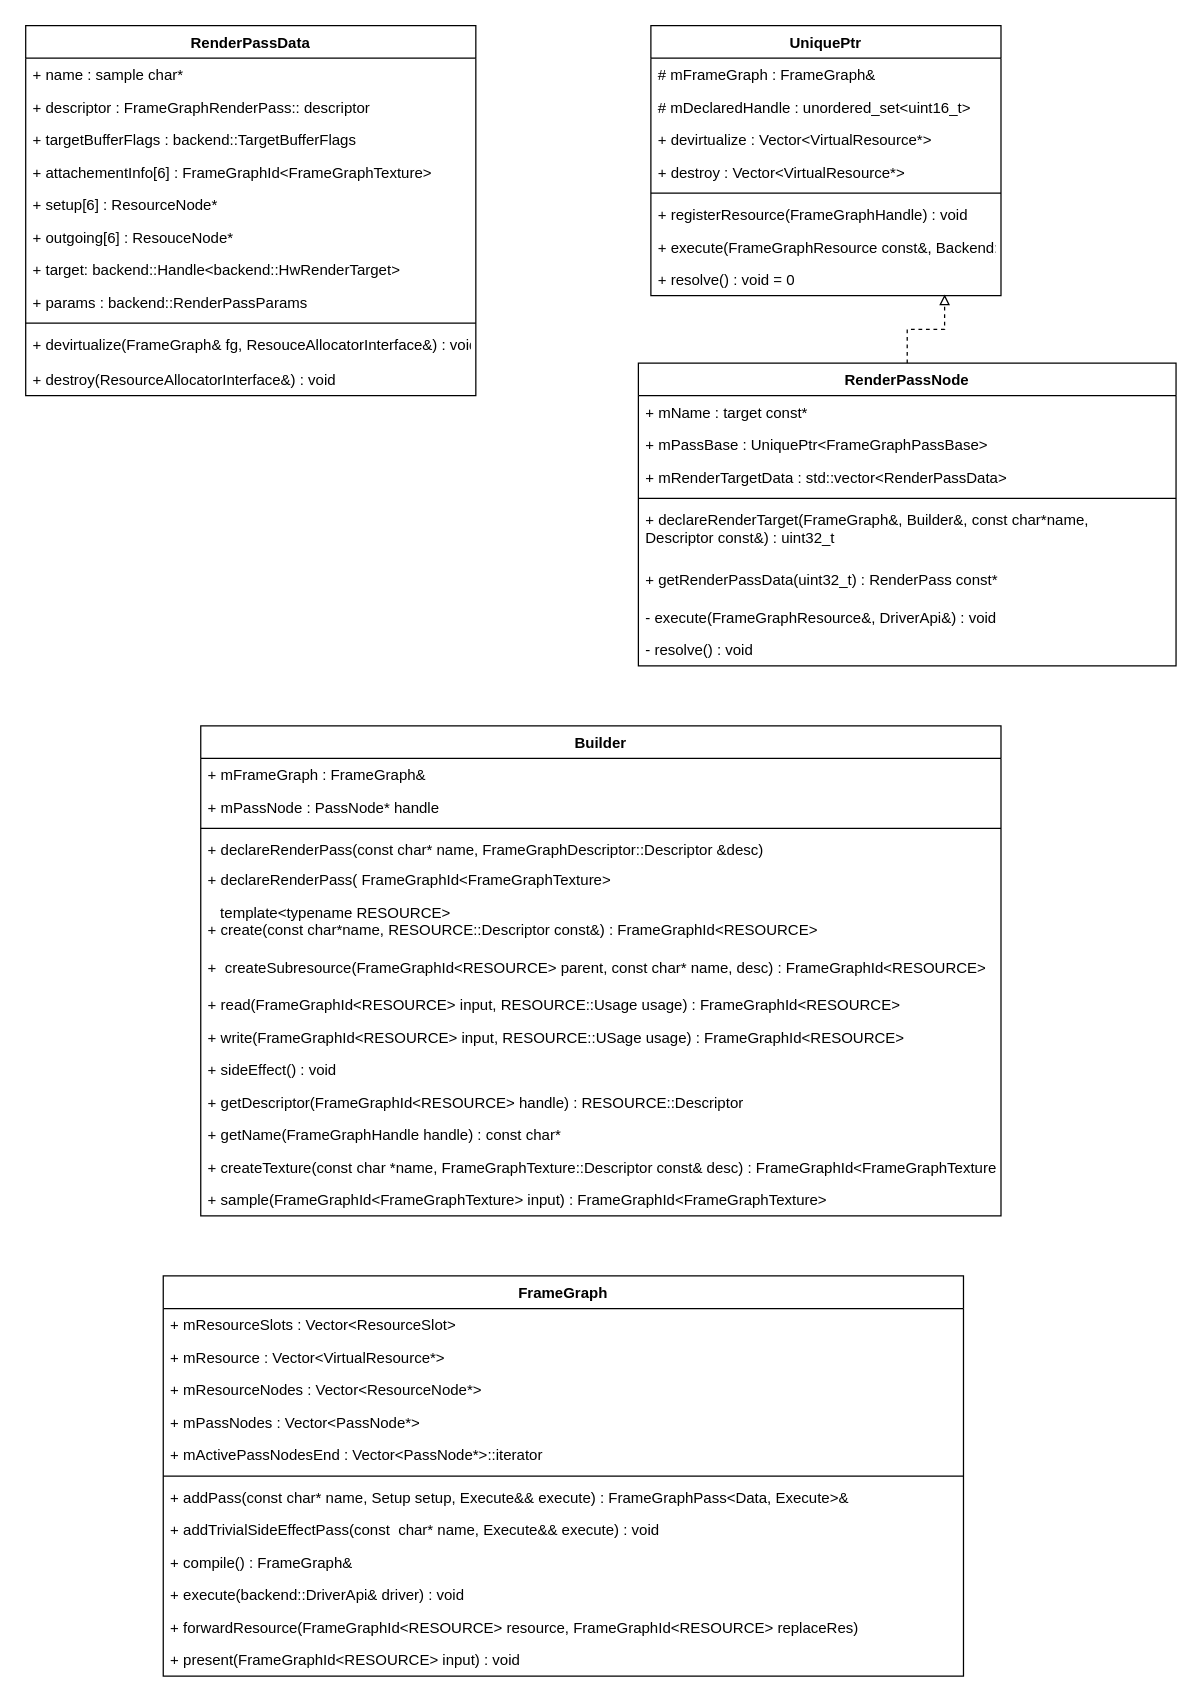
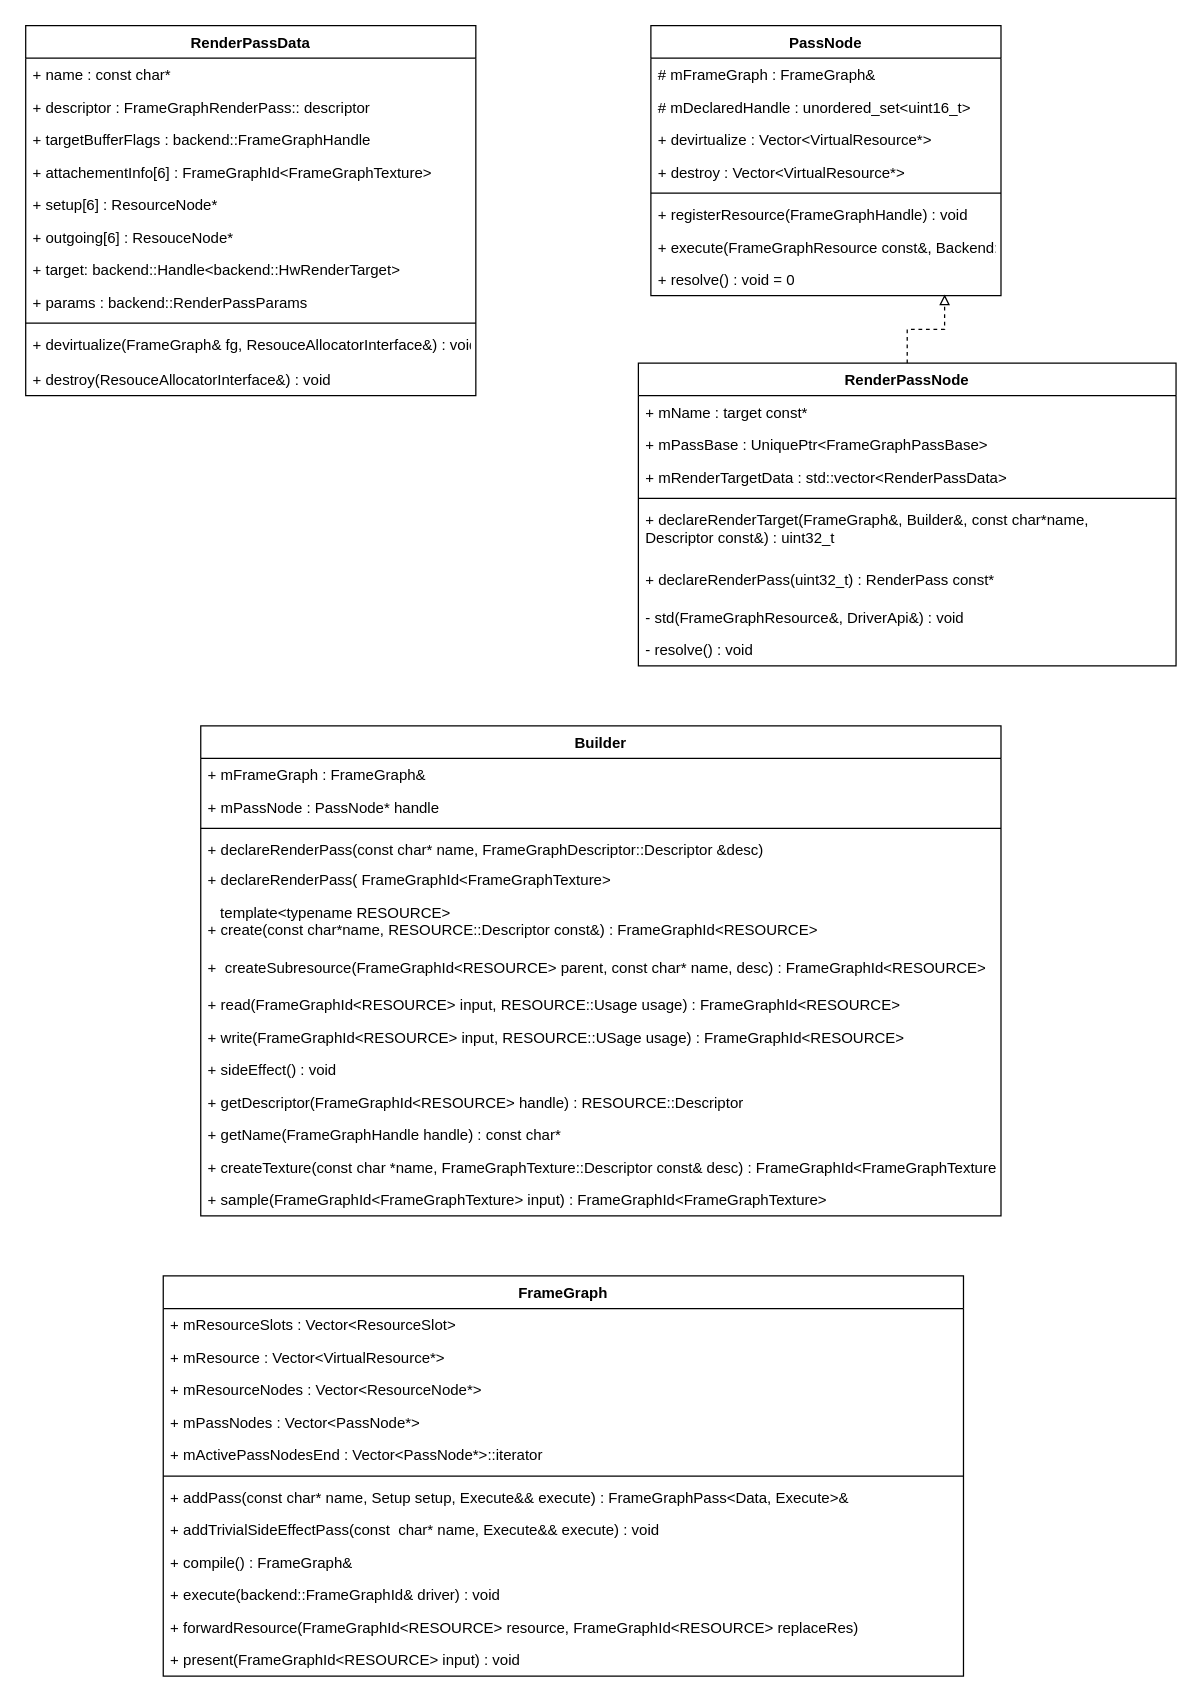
- <mxCell id="14" value="UniquePtr" style="swimlane;fontStyle=1;align=center;verticalAlign=top;childLayout=stackLayout;horizontal=1;startSize=26;horizontalStack=0;resizeParent=1;resizeParentMax=0;resizeLast=0;collapsible=1;marginBottom=0;" parent="1" vertex="1"><mxGeometry x="520" y="20" width="280" height="216" as="geometry"><mxRectangle x="140" y="-2560" width="90" height="26" as="alternateBounds" /></mxGeometry></mxCell>
+ <mxCell id="14" value="PassNode" style="swimlane;fontStyle=1;align=center;verticalAlign=top;childLayout=stackLayout;horizontal=1;startSize=26;horizontalStack=0;resizeParent=1;resizeParentMax=0;resizeLast=0;collapsible=1;marginBottom=0;" parent="1" vertex="1"><mxGeometry x="520" y="20" width="280" height="216" as="geometry"><mxRectangle x="140" y="-2560" width="90" height="26" as="alternateBounds" /></mxGeometry></mxCell>
- <mxCell id="3" value="+ name : sample char*" style="text;strokeColor=none;fillColor=none;align=left;verticalAlign=top;spacingLeft=4;spacingRight=4;overflow=hidden;rotatable=0;points=[[0,0.5],[1,0.5]];portConstraint=eastwest;labelBackgroundColor=#ffffff;" parent="2" vertex="1"><mxGeometry y="26" width="360" height="26" as="geometry" /></mxCell>
+ <mxCell id="3" value="+ name : const char*" style="text;strokeColor=none;fillColor=none;align=left;verticalAlign=top;spacingLeft=4;spacingRight=4;overflow=hidden;rotatable=0;points=[[0,0.5],[1,0.5]];portConstraint=eastwest;labelBackgroundColor=#ffffff;" parent="2" vertex="1"><mxGeometry y="26" width="360" height="26" as="geometry" /></mxCell>
- <mxCell id="5" value="+ targetBufferFlags : backend::TargetBufferFlags" style="text;strokeColor=none;fillColor=none;align=left;verticalAlign=top;spacingLeft=4;spacingRight=4;overflow=hidden;rotatable=0;points=[[0,0.5],[1,0.5]];portConstraint=eastwest;labelBackgroundColor=#FFFFFF;" parent="2" vertex="1"><mxGeometry y="78" width="360" height="26" as="geometry" /></mxCell>
+ <mxCell id="5" value="+ targetBufferFlags : backend::FrameGraphHandle" style="text;strokeColor=none;fillColor=none;align=left;verticalAlign=top;spacingLeft=4;spacingRight=4;overflow=hidden;rotatable=0;points=[[0,0.5],[1,0.5]];portConstraint=eastwest;labelBackgroundColor=#FFFFFF;" parent="2" vertex="1"><mxGeometry y="78" width="360" height="26" as="geometry" /></mxCell>
- <mxCell id="13" value="+ destroy(ResourceAllocatorInterface&amp;) : void" style="text;strokeColor=none;fillColor=none;align=left;verticalAlign=top;spacingLeft=4;spacingRight=4;overflow=hidden;rotatable=0;points=[[0,0.5],[1,0.5]];portConstraint=eastwest;labelBackgroundColor=#ffffff;" parent="2" vertex="1"><mxGeometry y="270" width="360" height="26" as="geometry" /></mxCell>
+ <mxCell id="13" value="+ destroy(ResouceAllocatorInterface&amp;) : void" style="text;strokeColor=none;fillColor=none;align=left;verticalAlign=top;spacingLeft=4;spacingRight=4;overflow=hidden;rotatable=0;points=[[0,0.5],[1,0.5]];portConstraint=eastwest;labelBackgroundColor=#ffffff;" parent="2" vertex="1"><mxGeometry y="270" width="360" height="26" as="geometry" /></mxCell>
- <mxCell id="30" value="+ getRenderPassData(uint32_t) : RenderPass const*" style="text;strokeColor=none;fillColor=none;align=left;verticalAlign=top;spacingLeft=4;spacingRight=4;overflow=hidden;rotatable=0;points=[[0,0.5],[1,0.5]];portConstraint=eastwest;labelBackgroundColor=#ffffff;" parent="24" vertex="1"><mxGeometry y="160" width="430" height="30" as="geometry" /></mxCell>
+ <mxCell id="30" value="+ declareRenderPass(uint32_t) : RenderPass const*" style="text;strokeColor=none;fillColor=none;align=left;verticalAlign=top;spacingLeft=4;spacingRight=4;overflow=hidden;rotatable=0;points=[[0,0.5],[1,0.5]];portConstraint=eastwest;labelBackgroundColor=#ffffff;" parent="24" vertex="1"><mxGeometry y="160" width="430" height="30" as="geometry" /></mxCell>
- <mxCell id="31" value="- execute(FrameGraphResource&amp;, DriverApi&amp;) : void" style="text;strokeColor=none;fillColor=none;align=left;verticalAlign=top;spacingLeft=4;spacingRight=4;overflow=hidden;rotatable=0;points=[[0,0.5],[1,0.5]];portConstraint=eastwest;labelBackgroundColor=#ffffff;" parent="24" vertex="1"><mxGeometry y="190" width="430" height="26" as="geometry" /></mxCell>
+ <mxCell id="31" value="- std(FrameGraphResource&amp;, DriverApi&amp;) : void" style="text;strokeColor=none;fillColor=none;align=left;verticalAlign=top;spacingLeft=4;spacingRight=4;overflow=hidden;rotatable=0;points=[[0,0.5],[1,0.5]];portConstraint=eastwest;labelBackgroundColor=#ffffff;" parent="24" vertex="1"><mxGeometry y="190" width="430" height="26" as="geometry" /></mxCell>
- <mxCell id="58" value="+ execute(backend::DriverApi&amp; driver) : void" style="text;strokeColor=none;fillColor=none;align=left;verticalAlign=top;spacingLeft=4;spacingRight=4;overflow=hidden;rotatable=0;points=[[0,0.5],[1,0.5]];portConstraint=eastwest;" parent="48" vertex="1"><mxGeometry y="242" width="640" height="26" as="geometry" /></mxCell>
+ <mxCell id="58" value="+ execute(backend::FrameGraphId&amp; driver) : void" style="text;strokeColor=none;fillColor=none;align=left;verticalAlign=top;spacingLeft=4;spacingRight=4;overflow=hidden;rotatable=0;points=[[0,0.5],[1,0.5]];portConstraint=eastwest;" parent="48" vertex="1"><mxGeometry y="242" width="640" height="26" as="geometry" /></mxCell>
